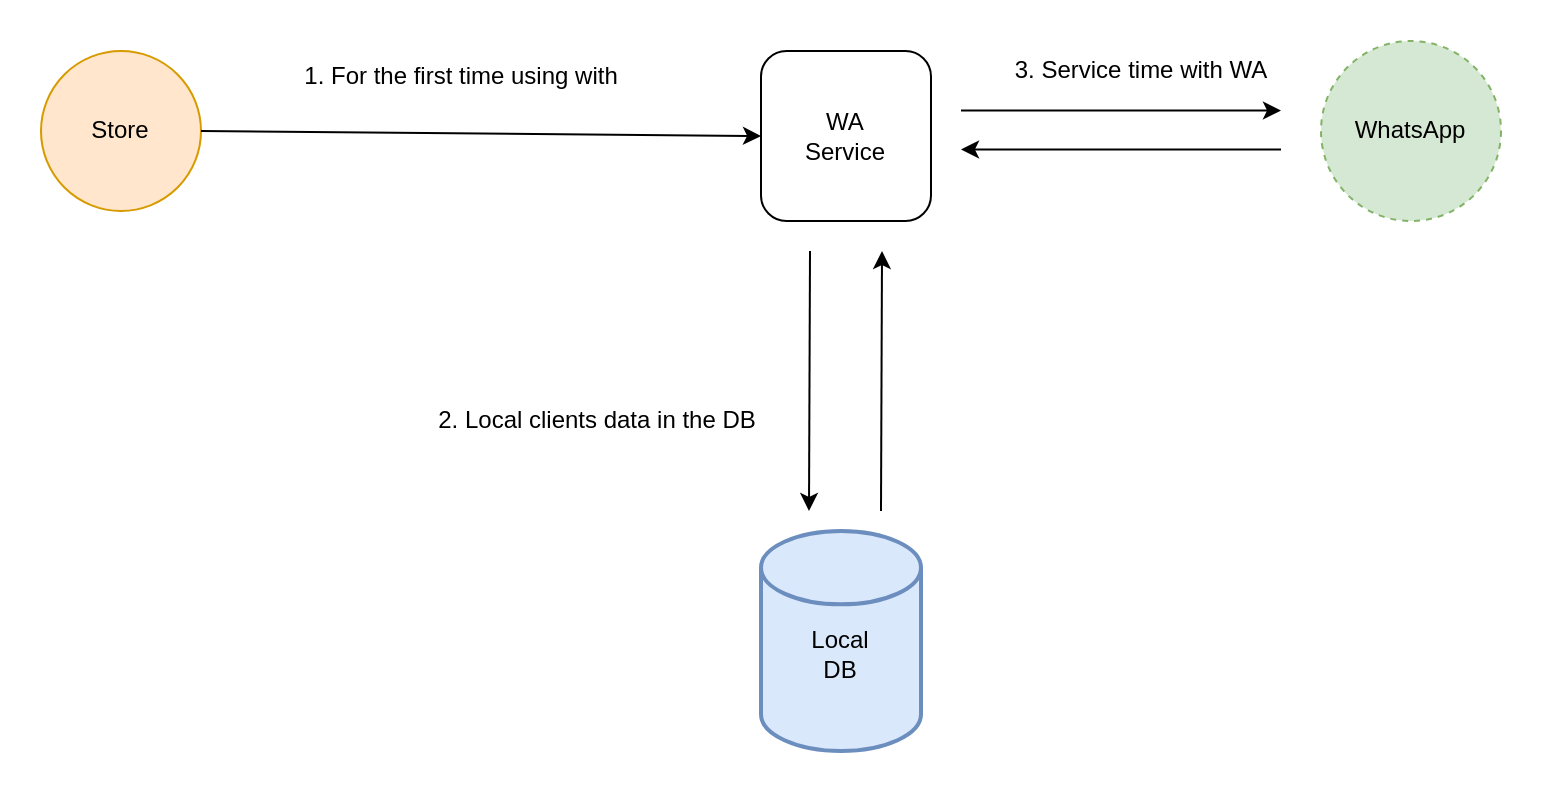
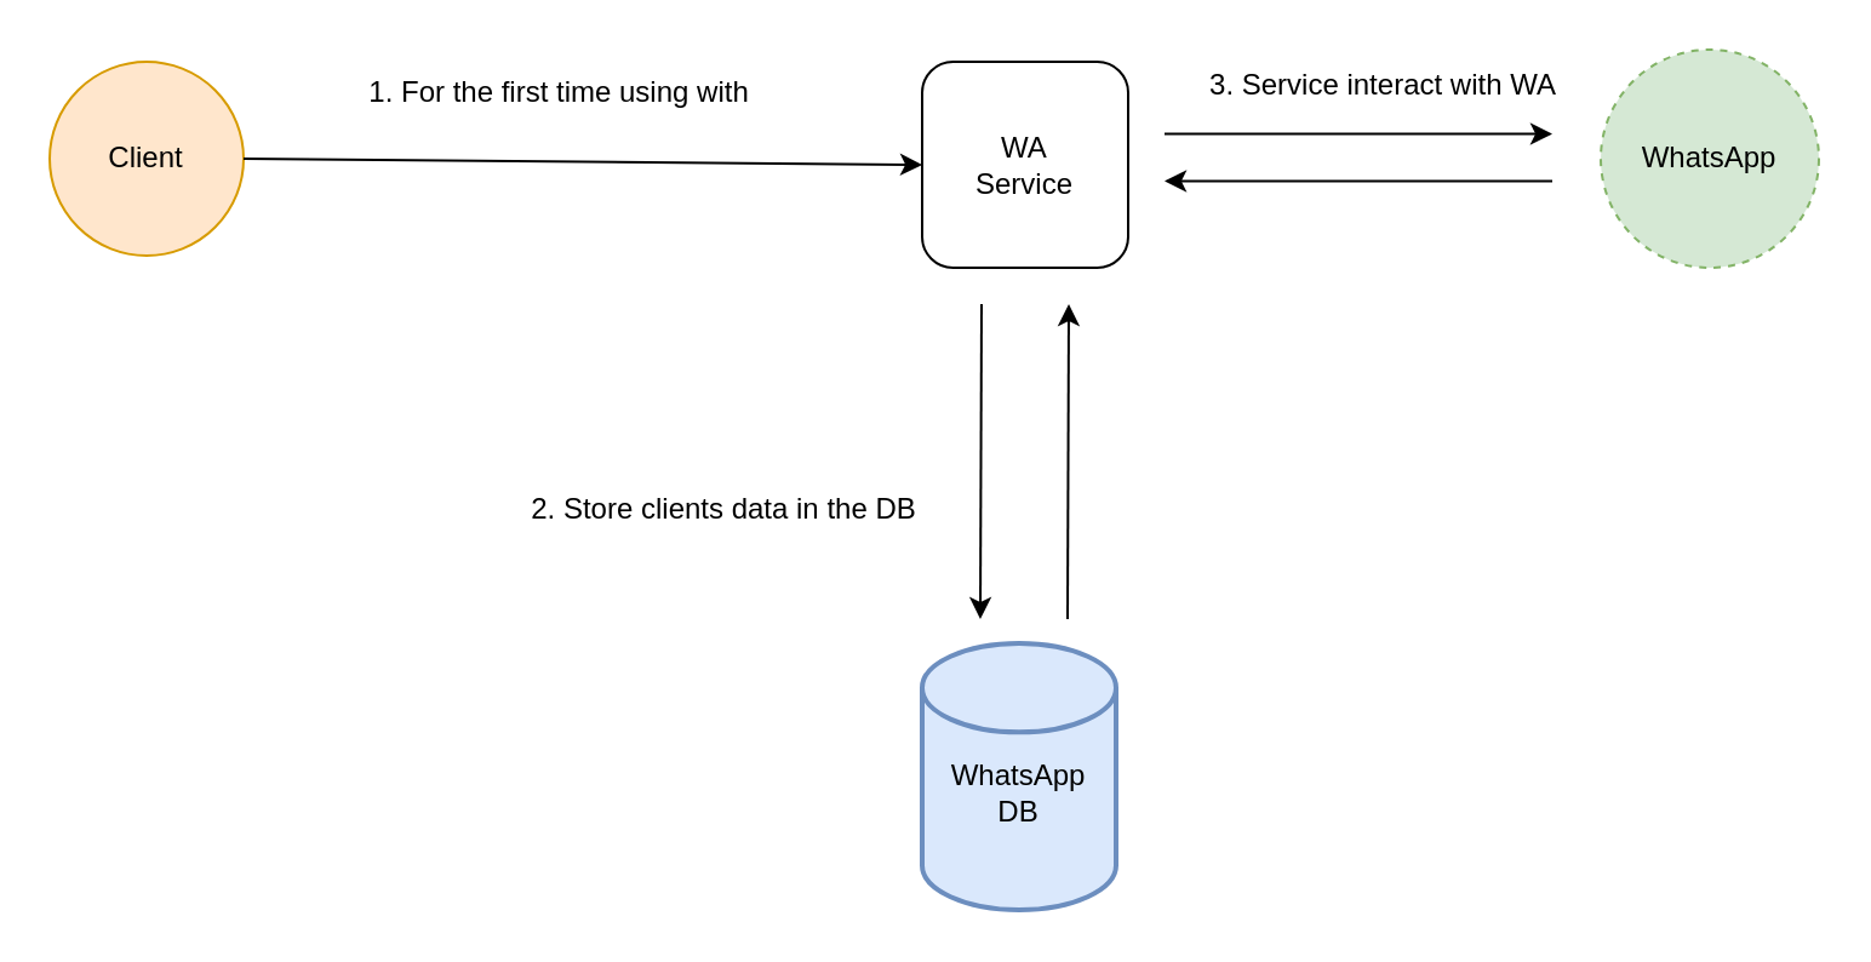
- <mxCell id="13" value="&lt;span style=&quot;background-color: transparent; color: light-dark(rgb(0, 0, 0), rgb(255, 255, 255));&quot;&gt;3. Service time with WA&lt;/span&gt;" style="text;html=1;align=center;verticalAlign=middle;resizable=0;points=[];autosize=1;strokeColor=none;fillColor=none;" vertex="1" parent="1"><mxGeometry x="485" y="20" width="170" height="30" as="geometry" /></mxCell>
+ <mxCell id="13" value="&lt;span style=&quot;background-color: transparent; color: light-dark(rgb(0, 0, 0), rgb(255, 255, 255));&quot;&gt;3. Service interact with WA&lt;/span&gt;" style="text;html=1;align=center;verticalAlign=middle;resizable=0;points=[];autosize=1;strokeColor=none;fillColor=none;" vertex="1" parent="1"><mxGeometry x="485" y="20" width="170" height="30" as="geometry" /></mxCell>
- <mxCell id="4" value="Store" style="ellipse;whiteSpace=wrap;html=1;aspect=fixed;fillColor=#ffe6cc;strokeColor=#d79b00;" vertex="1" parent="1"><mxGeometry x="20" y="25" width="80" height="80" as="geometry" /></mxCell>
+ <mxCell id="4" value="Client" style="ellipse;whiteSpace=wrap;html=1;aspect=fixed;fillColor=#ffe6cc;strokeColor=#d79b00;" vertex="1" parent="1"><mxGeometry x="20" y="25" width="80" height="80" as="geometry" /></mxCell>
- <mxCell id="7" value="&lt;span style=&quot;background-color: transparent; color: light-dark(rgb(0, 0, 0), rgb(255, 255, 255));&quot;&gt;2. Local clients data in the DB&lt;/span&gt;" style="text;html=1;align=center;verticalAlign=middle;resizable=0;points=[];autosize=1;strokeColor=none;fillColor=none;" vertex="1" parent="1"><mxGeometry x="207.5" y="195" width="180" height="30" as="geometry" /></mxCell>
+ <mxCell id="7" value="&lt;span style=&quot;background-color: transparent; color: light-dark(rgb(0, 0, 0), rgb(255, 255, 255));&quot;&gt;2. Store clients data in the DB&lt;/span&gt;" style="text;html=1;align=center;verticalAlign=middle;resizable=0;points=[];autosize=1;strokeColor=none;fillColor=none;" vertex="1" parent="1"><mxGeometry x="207.5" y="195" width="180" height="30" as="geometry" /></mxCell>
- <mxCell id="2" value="&lt;div&gt;&lt;br&gt;&lt;/div&gt;Local&lt;div&gt;DB&lt;/div&gt;" style="strokeWidth=2;html=1;shape=mxgraph.flowchart.database;whiteSpace=wrap;fillColor=#dae8fc;strokeColor=#6c8ebf;" vertex="1" parent="1"><mxGeometry x="380" y="265" width="80" height="110" as="geometry" /></mxCell>
+ <mxCell id="2" value="&lt;div&gt;&lt;br&gt;&lt;/div&gt;WhatsApp&lt;div&gt;DB&lt;/div&gt;" style="strokeWidth=2;html=1;shape=mxgraph.flowchart.database;whiteSpace=wrap;fillColor=#dae8fc;strokeColor=#6c8ebf;" vertex="1" parent="1"><mxGeometry x="380" y="265" width="80" height="110" as="geometry" /></mxCell>
